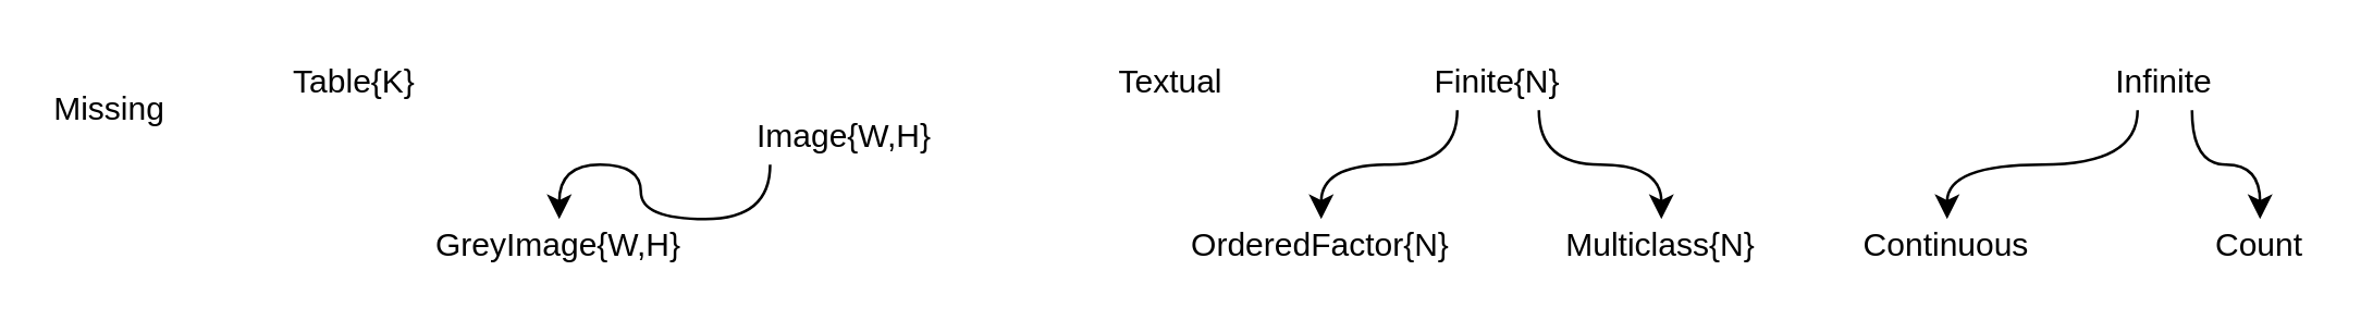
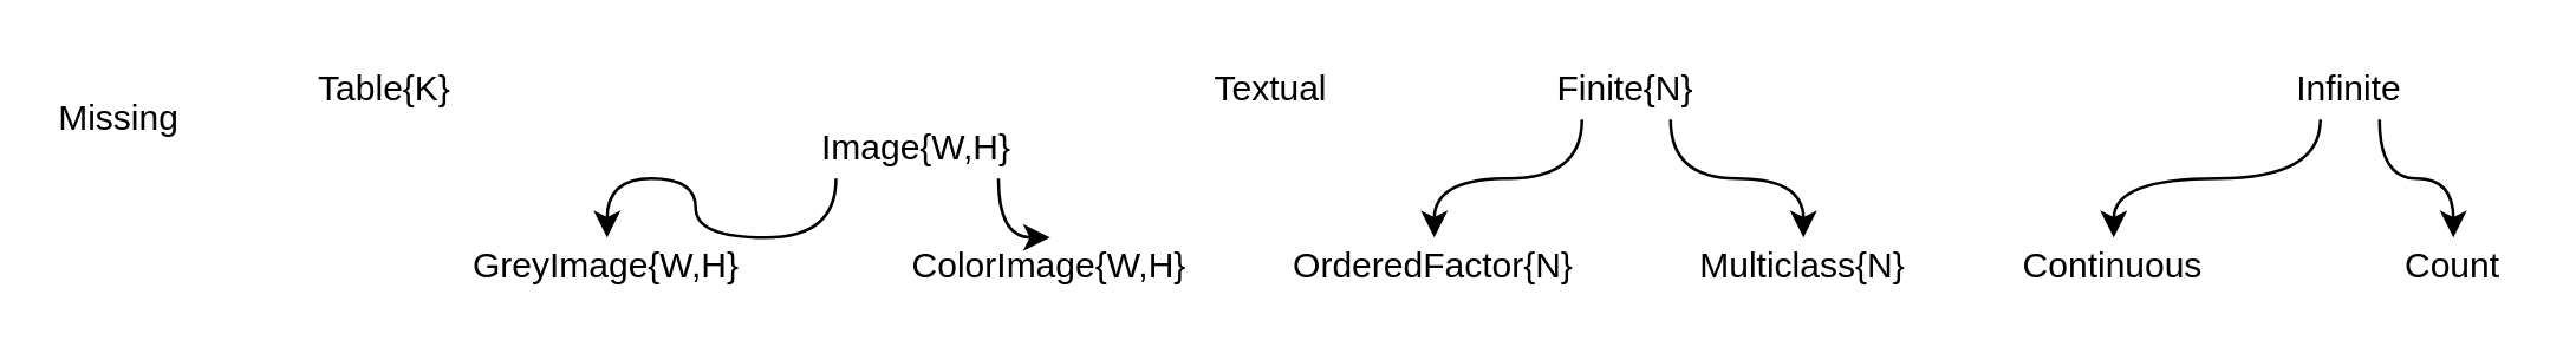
+ <mxCell id="16" style="edgeStyle=orthogonalEdgeStyle;curved=1;rounded=0;orthogonalLoop=1;jettySize=auto;html=1;exitX=0.75;exitY=1;exitDx=0;exitDy=0;" parent="1" source="17" target="19" edge="1"><mxGeometry relative="1" as="geometry" /></mxCell>
+ <mxCell id="19" value="ColorImage{W,H}" style="text;html=1;strokeColor=none;fillColor=none;align=center;verticalAlign=middle;whiteSpace=wrap;rounded=0;" parent="1" vertex="1"><mxGeometry x="300" y="80" width="110" height="20" as="geometry" /></mxCell>
